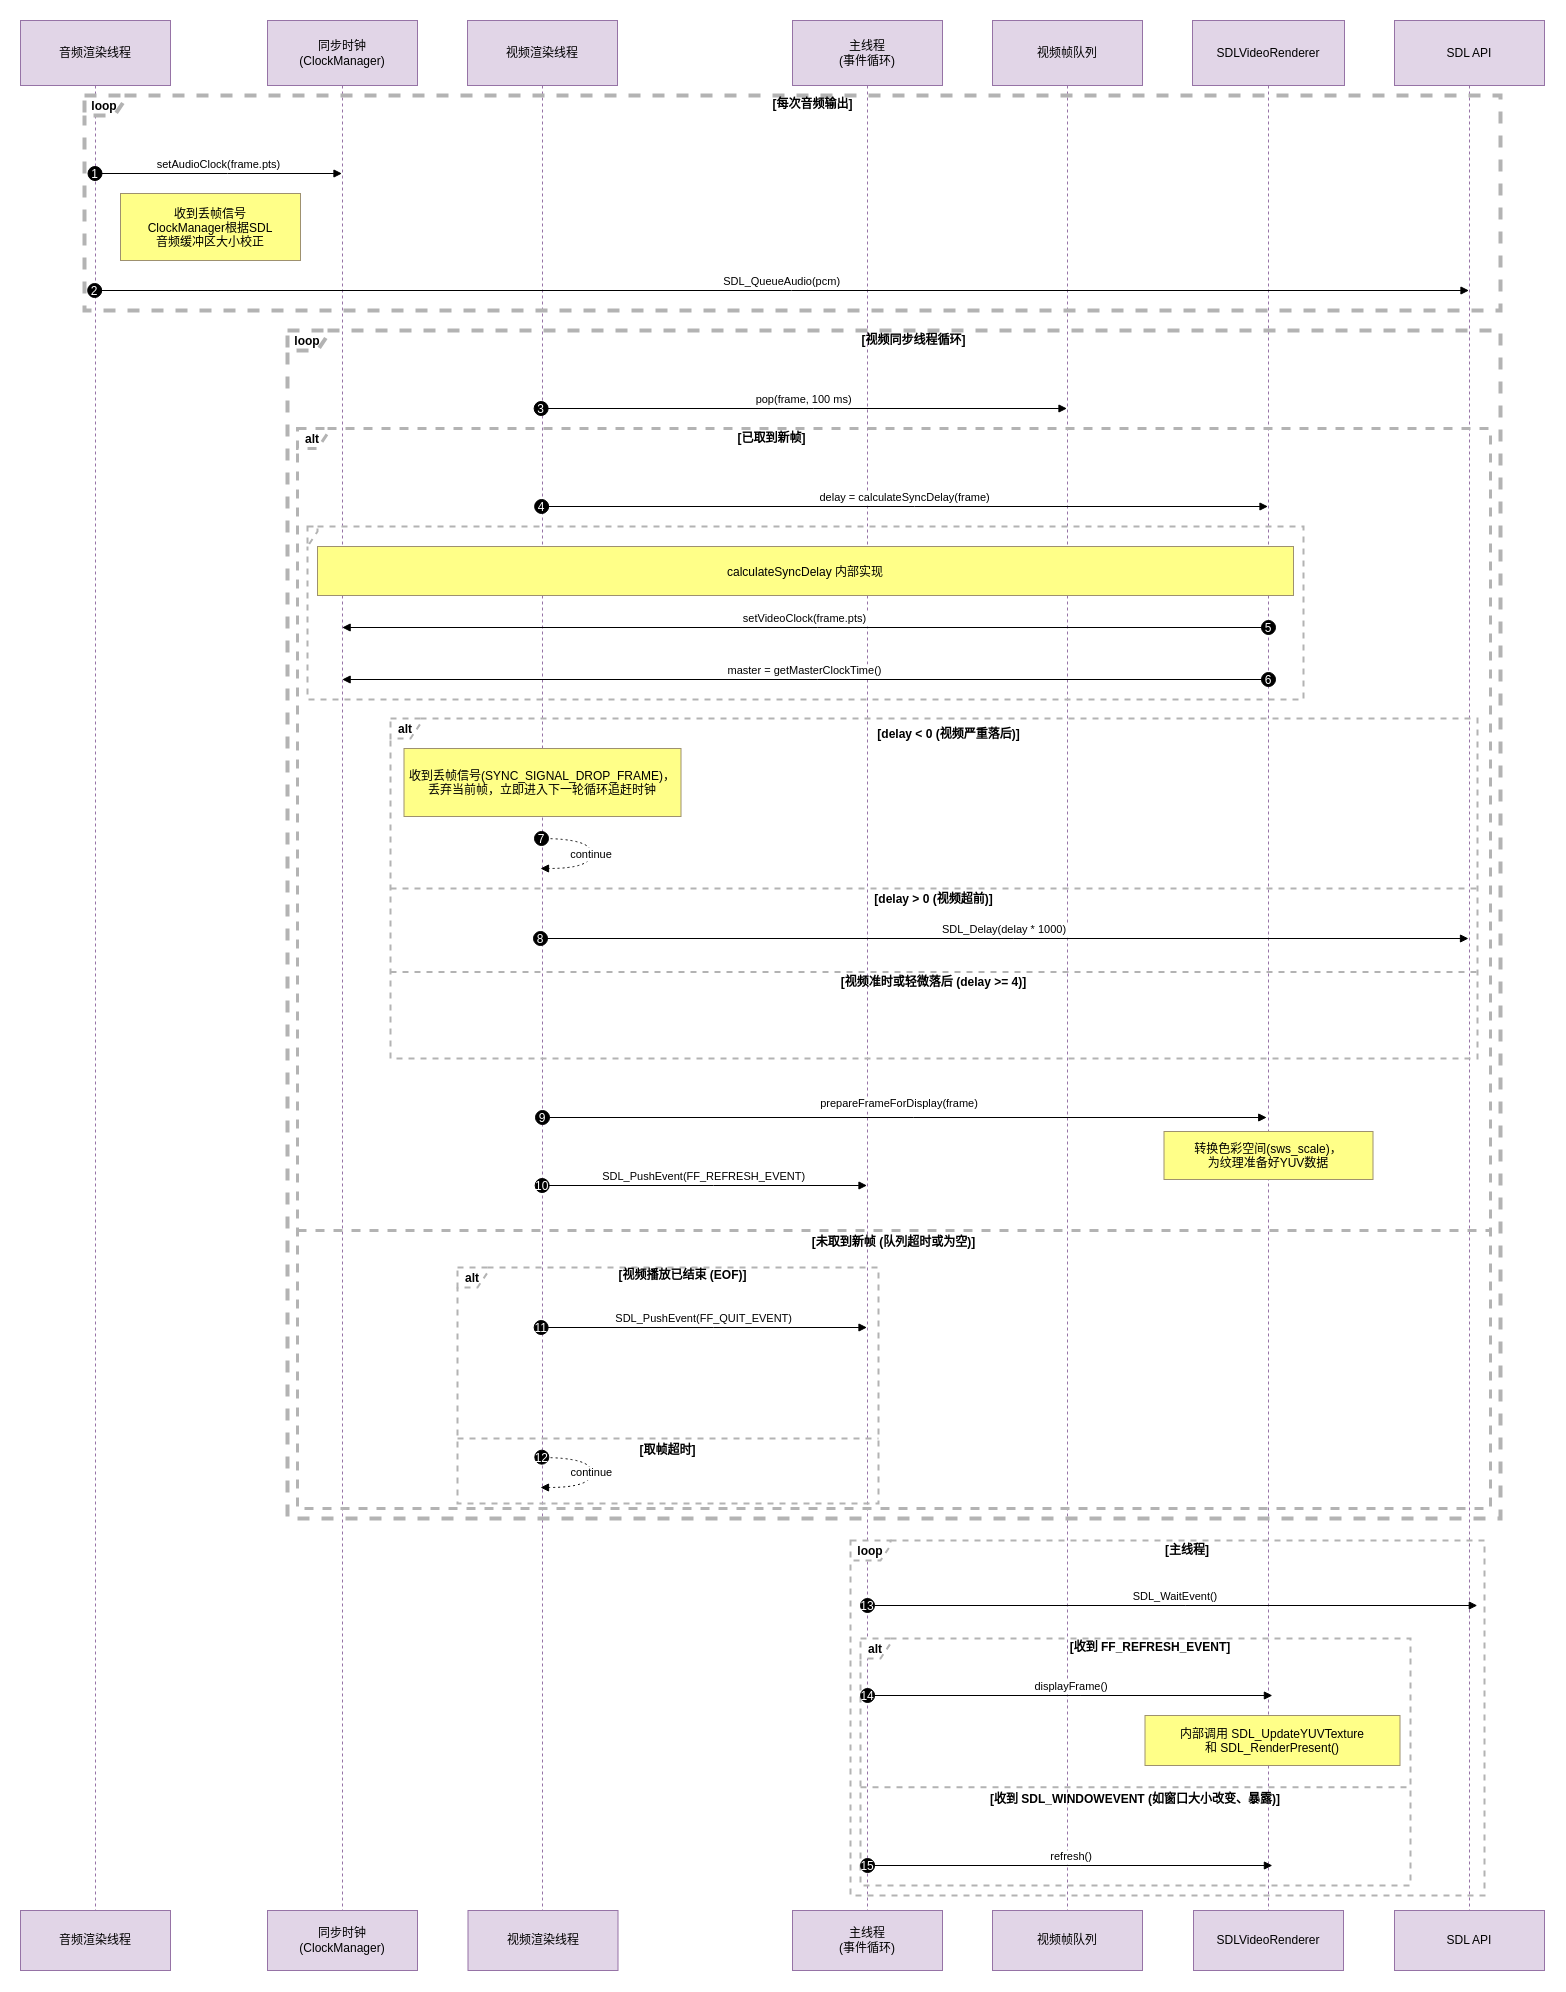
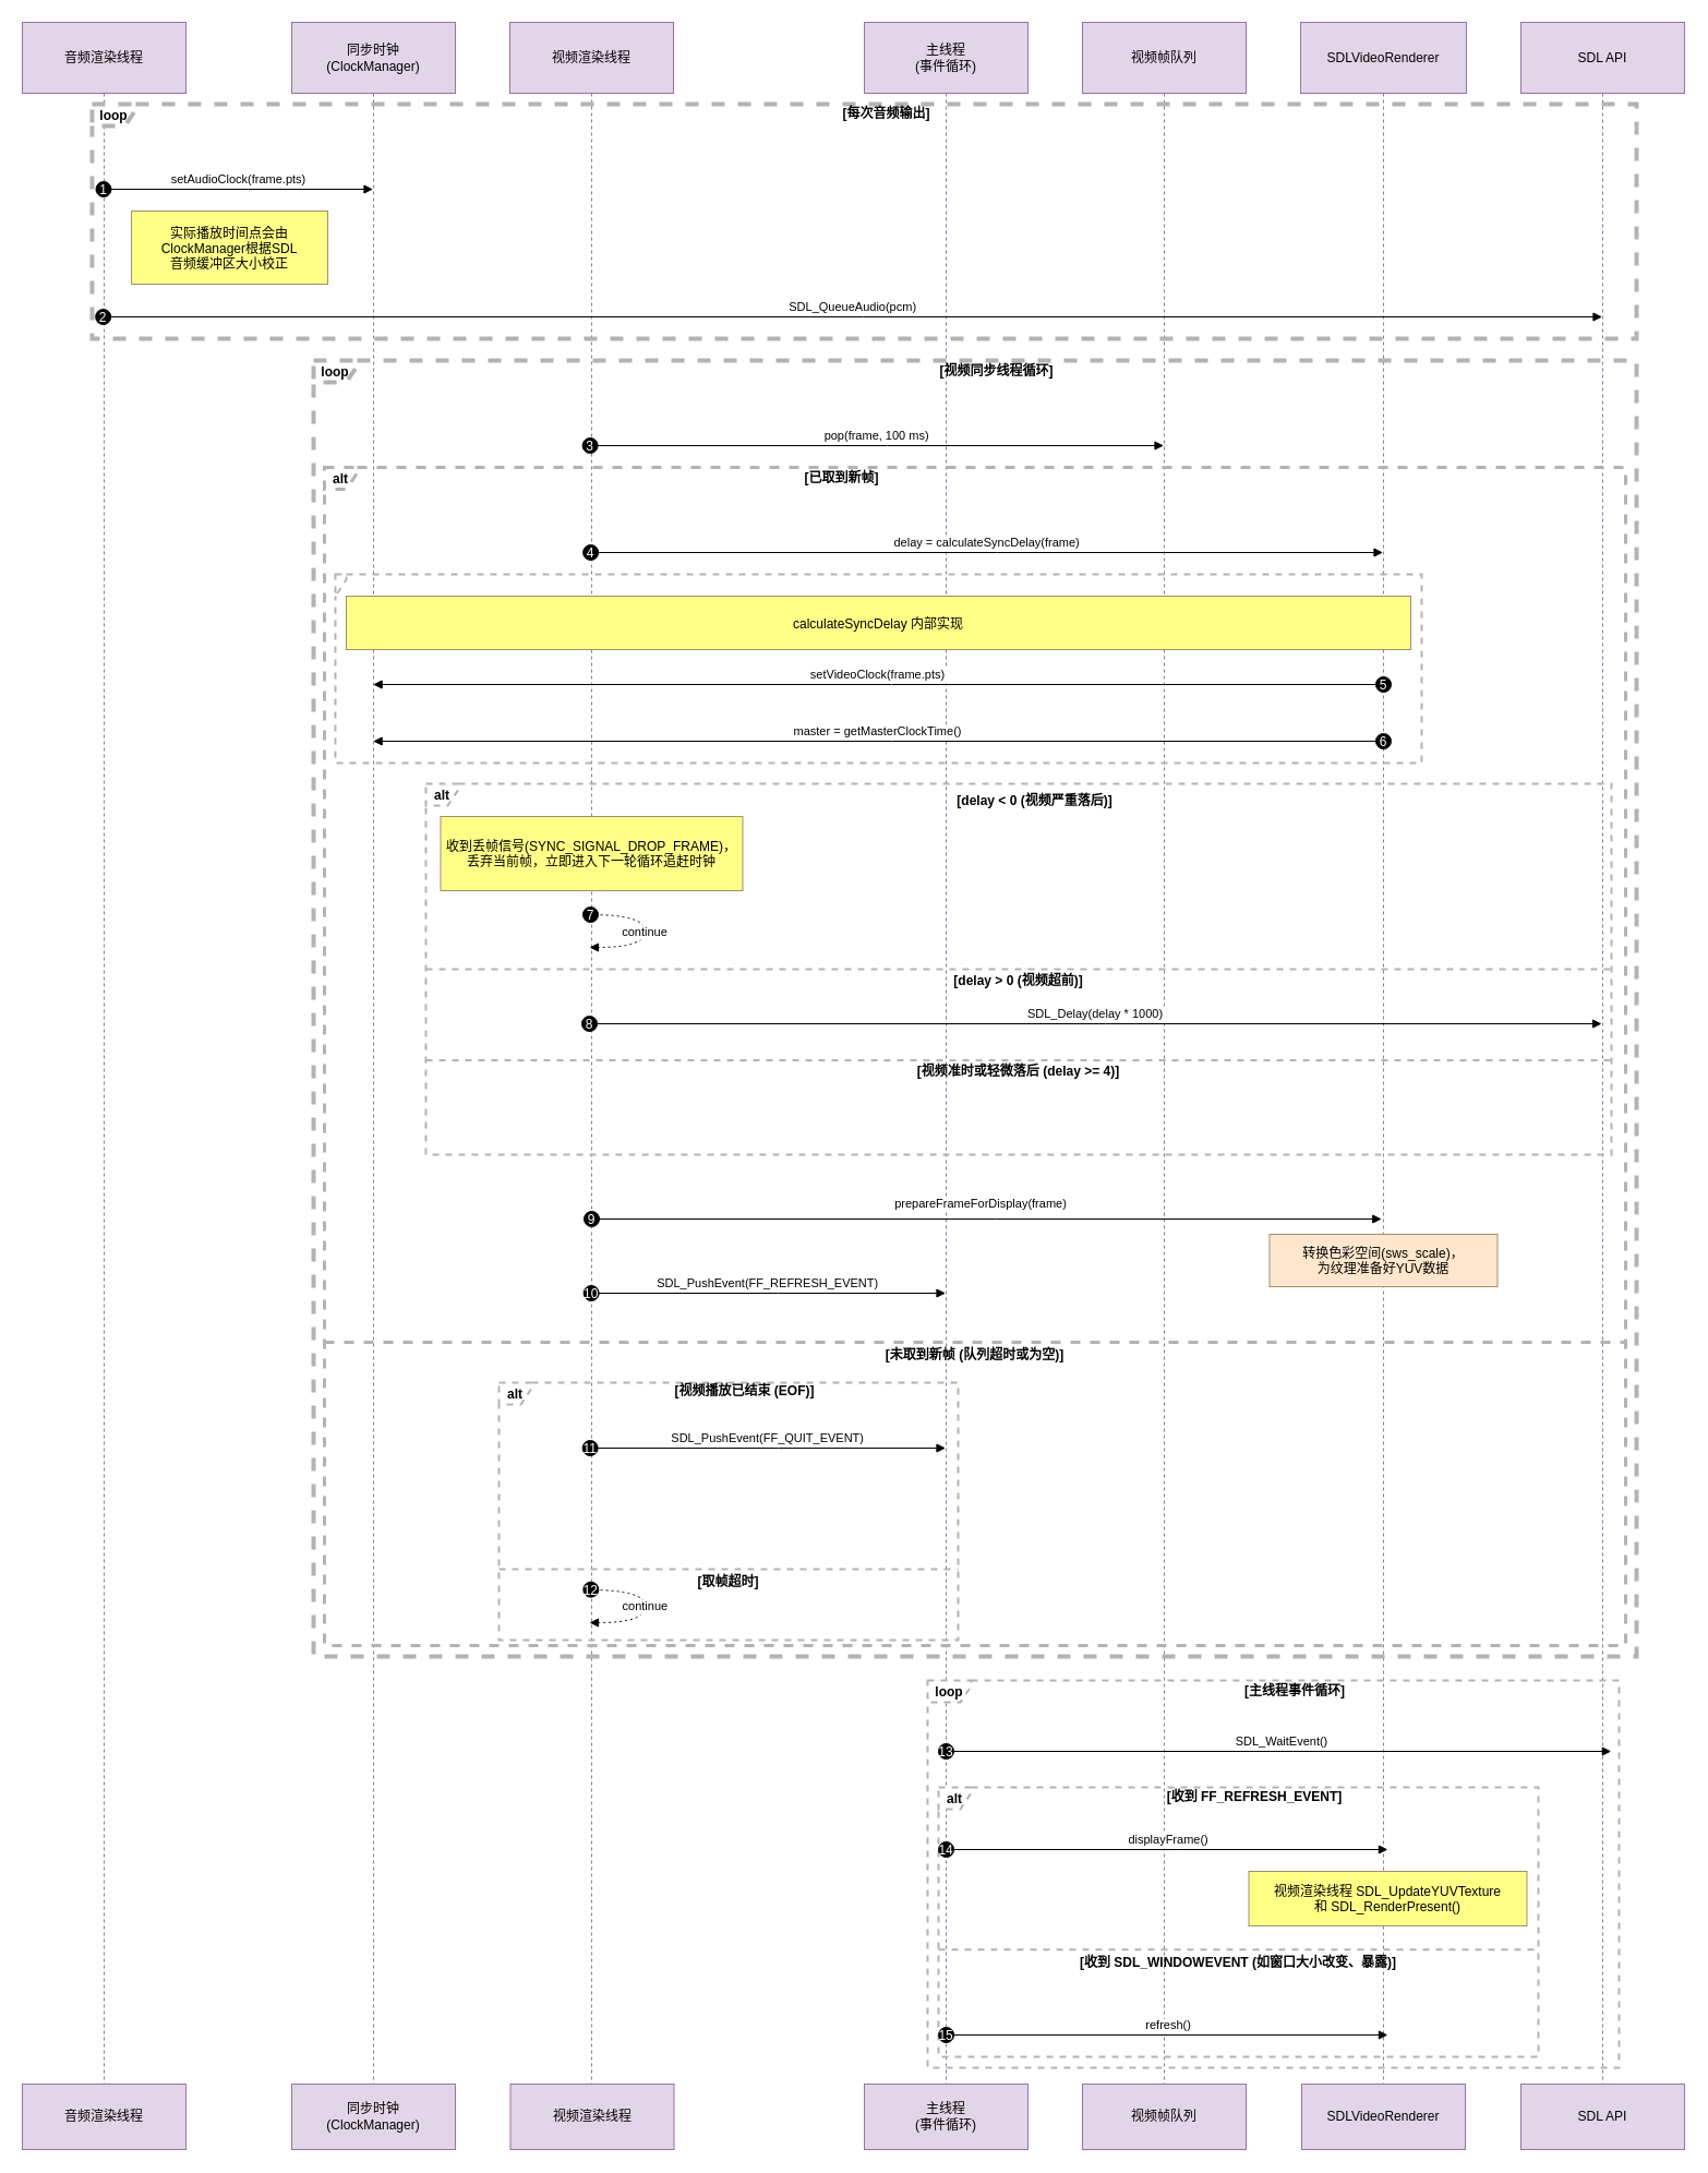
- <mxCell id="55" value="收到丢帧信号&#10;ClockManager根据SDL&#10;音频缓冲区大小校正" style="fillColor=#ffff88;strokeColor=#9E916F;" parent="1" vertex="1"><mxGeometry x="120" y="193" width="180" height="67" as="geometry" /></mxCell>
+ <mxCell id="55" value="实际播放时间点会由&#10;ClockManager根据SDL&#10;音频缓冲区大小校正" style="fillColor=#ffff88;strokeColor=#9E916F;" parent="1" vertex="1"><mxGeometry x="120" y="193" width="180" height="67" as="geometry" /></mxCell>
- <mxCell id="57" value="转换色彩空间(sws_scale)，&#10;为纹理准备好YUV数据" style="fillColor=#ffff88;strokeColor=#9E916F;" parent="1" vertex="1"><mxGeometry x="1163.5" y="1131" width="209" height="48" as="geometry" /></mxCell>
+ <mxCell id="57" value="转换色彩空间(sws_scale)，&#10;为纹理准备好YUV数据" style="fillColor=#ffe6cc;strokeColor=#9E916F;" parent="1" vertex="1"><mxGeometry x="1163.5" y="1131" width="209" height="48" as="geometry" /></mxCell>
- <mxCell id="28" value="[主线程]" style="text;strokeColor=none;fillColor=none;align=center;verticalAlign=middle;whiteSpace=wrap;fontStyle=1" parent="27" vertex="1"><mxGeometry x="40" width="594" height="19.086" as="geometry" /></mxCell>
+ <mxCell id="28" value="[主线程事件循环]" style="text;strokeColor=none;fillColor=none;align=center;verticalAlign=middle;whiteSpace=wrap;fontStyle=1" parent="27" vertex="1"><mxGeometry x="40" width="594" height="19.086" as="geometry" /></mxCell>
- <mxCell id="58" value="内部调用 SDL_UpdateYUVTexture&#10;和 SDL_RenderPresent()" style="fillColor=#ffff88;strokeColor=#9E916F;" parent="1" vertex="1"><mxGeometry x="1144.5" y="1715" width="255" height="50" as="geometry" /></mxCell>
+ <mxCell id="58" value="视频渲染线程 SDL_UpdateYUVTexture&#10;和 SDL_RenderPresent()" style="fillColor=#ffff88;strokeColor=#9E916F;" parent="1" vertex="1"><mxGeometry x="1144.5" y="1715" width="255" height="50" as="geometry" /></mxCell>
